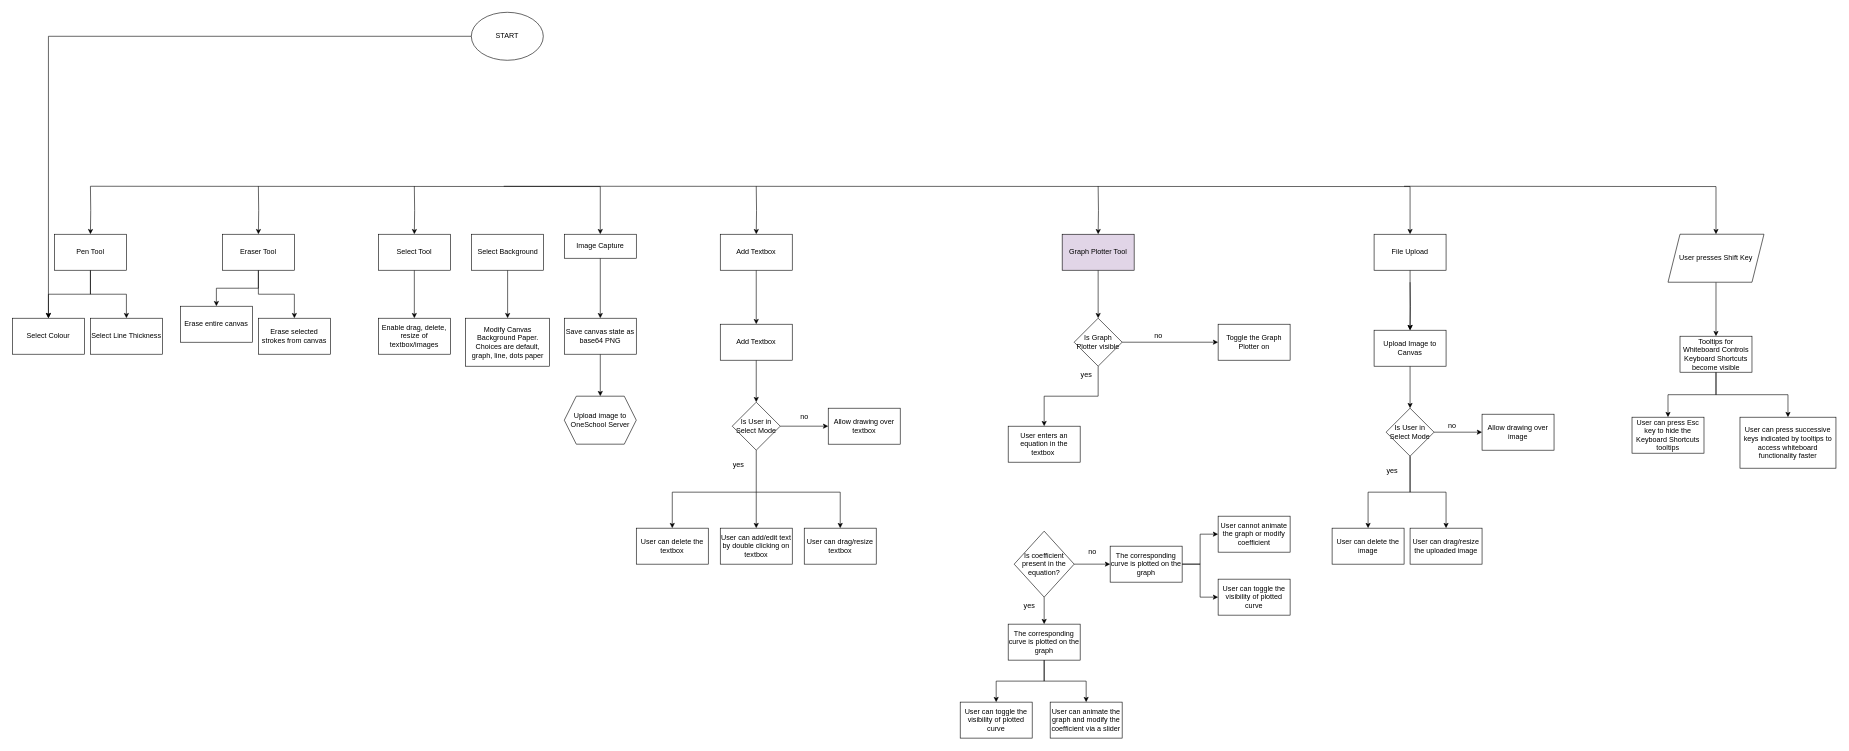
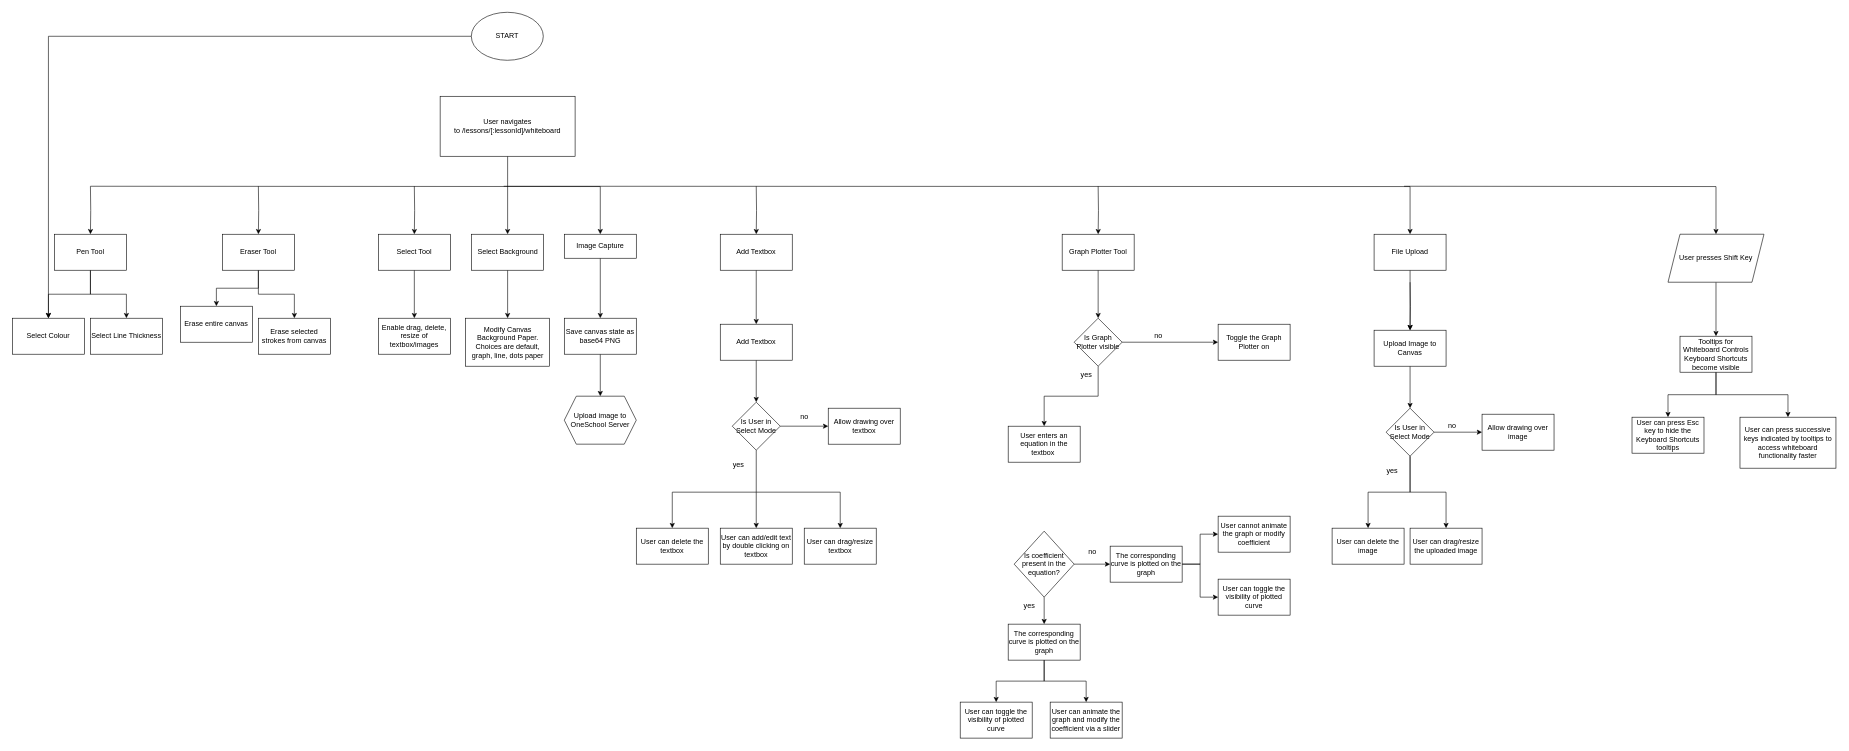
+ <mxCell id="5" value="User navigates to&amp;nbsp;/lessons/[:lessonId]/whiteboard" style="whiteSpace=wrap;html=1;" vertex="1" parent="1"><mxGeometry x="733" y="160" width="225" height="100" as="geometry" /></mxCell>
+ <mxCell id="4" value="" style="edgeStyle=orthogonalEdgeStyle;rounded=0;orthogonalLoop=1;jettySize=auto;html=1;entryX=0.5;entryY=0;entryDx=0;entryDy=0;" edge="1" parent="1" source="5" target="18"><mxGeometry relative="1" as="geometry"><mxPoint x="845.5" y="340" as="targetPoint" /></mxGeometry></mxCell>
- <mxCell id="27" value="Graph Plotter Tool" style="rounded=0;whiteSpace=wrap;html=1;fillColor=#e1d5e7;" vertex="1" parent="1"><mxGeometry x="1770" y="390" width="120" height="60" as="geometry" /></mxCell>
+ <mxCell id="27" value="Graph Plotter Tool" style="rounded=0;whiteSpace=wrap;html=1;" vertex="1" parent="1"><mxGeometry x="1770" y="390" width="120" height="60" as="geometry" /></mxCell>
